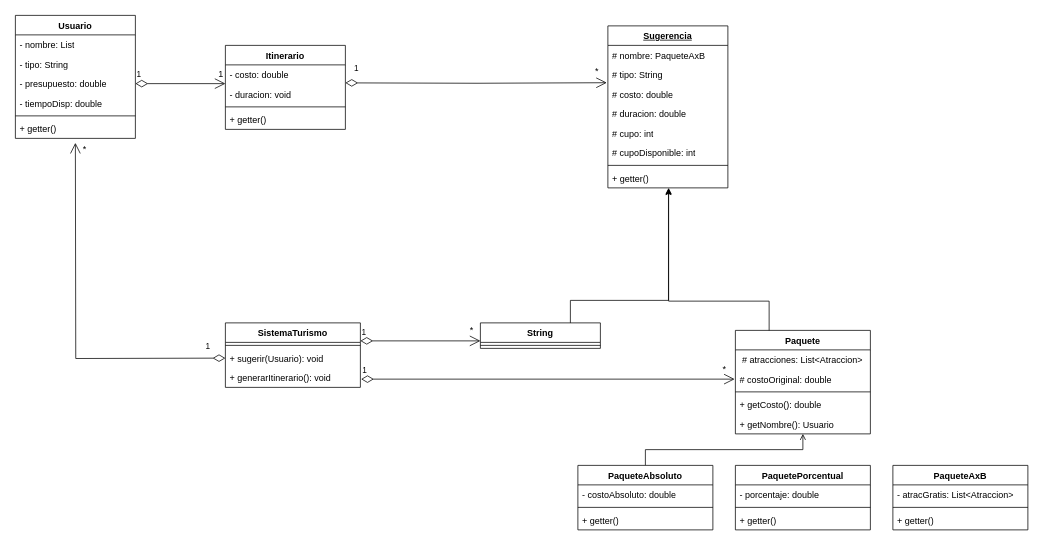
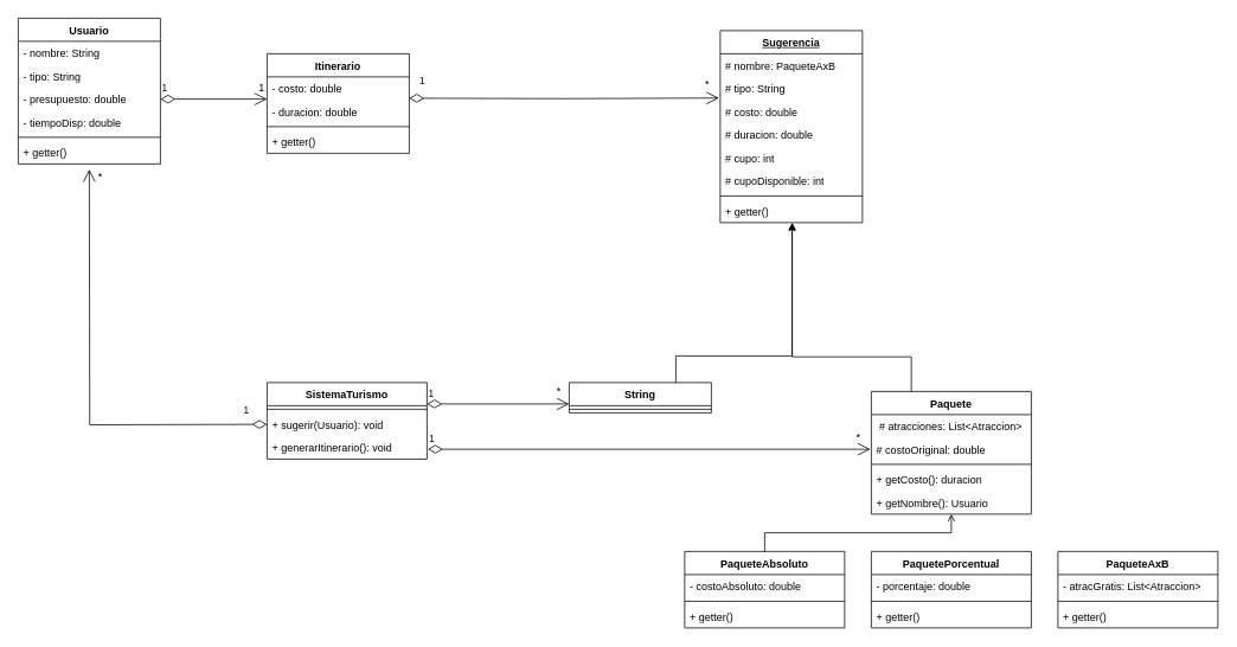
- <mxCell id="43" value="- nombre: List" style="text;strokeColor=none;fillColor=none;align=left;verticalAlign=top;spacingLeft=4;spacingRight=4;overflow=hidden;rotatable=0;points=[[0,0.5],[1,0.5]];portConstraint=eastwest;whiteSpace=wrap;html=1;" parent="42" vertex="1"><mxGeometry y="26" width="160" height="26" as="geometry" /></mxCell>
+ <mxCell id="43" value="- nombre: String" style="text;strokeColor=none;fillColor=none;align=left;verticalAlign=top;spacingLeft=4;spacingRight=4;overflow=hidden;rotatable=0;points=[[0,0.5],[1,0.5]];portConstraint=eastwest;whiteSpace=wrap;html=1;" parent="42" vertex="1"><mxGeometry y="26" width="160" height="26" as="geometry" /></mxCell>
- <mxCell id="54" value="- duracion: void" style="text;strokeColor=none;fillColor=none;align=left;verticalAlign=top;spacingLeft=4;spacingRight=4;overflow=hidden;rotatable=0;points=[[0,0.5],[1,0.5]];portConstraint=eastwest;whiteSpace=wrap;html=1;" parent="52" vertex="1"><mxGeometry y="52" width="160" height="26" as="geometry" /></mxCell>
+ <mxCell id="54" value="- duracion: double" style="text;strokeColor=none;fillColor=none;align=left;verticalAlign=top;spacingLeft=4;spacingRight=4;overflow=hidden;rotatable=0;points=[[0,0.5],[1,0.5]];portConstraint=eastwest;whiteSpace=wrap;html=1;" parent="52" vertex="1"><mxGeometry y="52" width="160" height="26" as="geometry" /></mxCell>
- <mxCell id="19" value="+ getCosto(): double" style="text;strokeColor=none;fillColor=none;align=left;verticalAlign=top;spacingLeft=4;spacingRight=4;overflow=hidden;rotatable=0;points=[[0,0.5],[1,0.5]];portConstraint=eastwest;whiteSpace=wrap;html=1;" parent="15" vertex="1"><mxGeometry y="86" width="180" height="26" as="geometry" /></mxCell>
+ <mxCell id="19" value="+ getCosto(): duracion" style="text;strokeColor=none;fillColor=none;align=left;verticalAlign=top;spacingLeft=4;spacingRight=4;overflow=hidden;rotatable=0;points=[[0,0.5],[1,0.5]];portConstraint=eastwest;whiteSpace=wrap;html=1;" parent="15" vertex="1"><mxGeometry y="86" width="180" height="26" as="geometry" /></mxCell>
